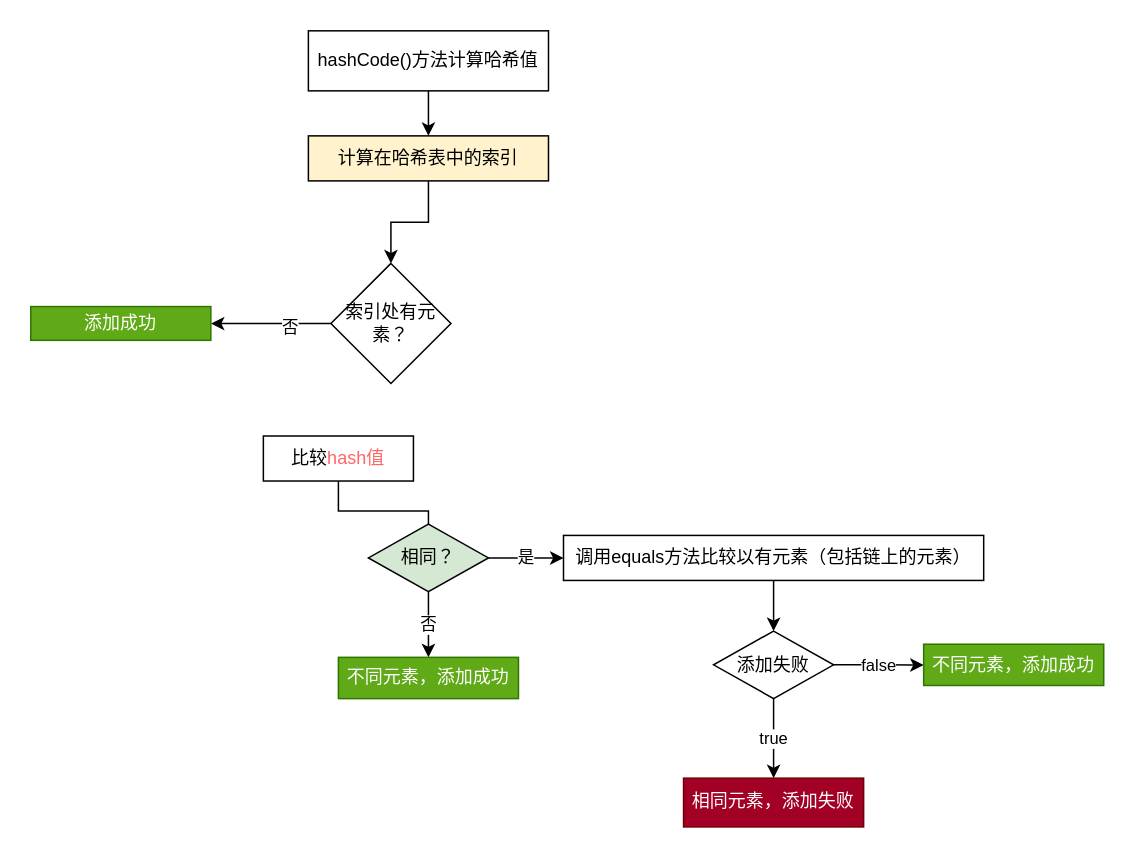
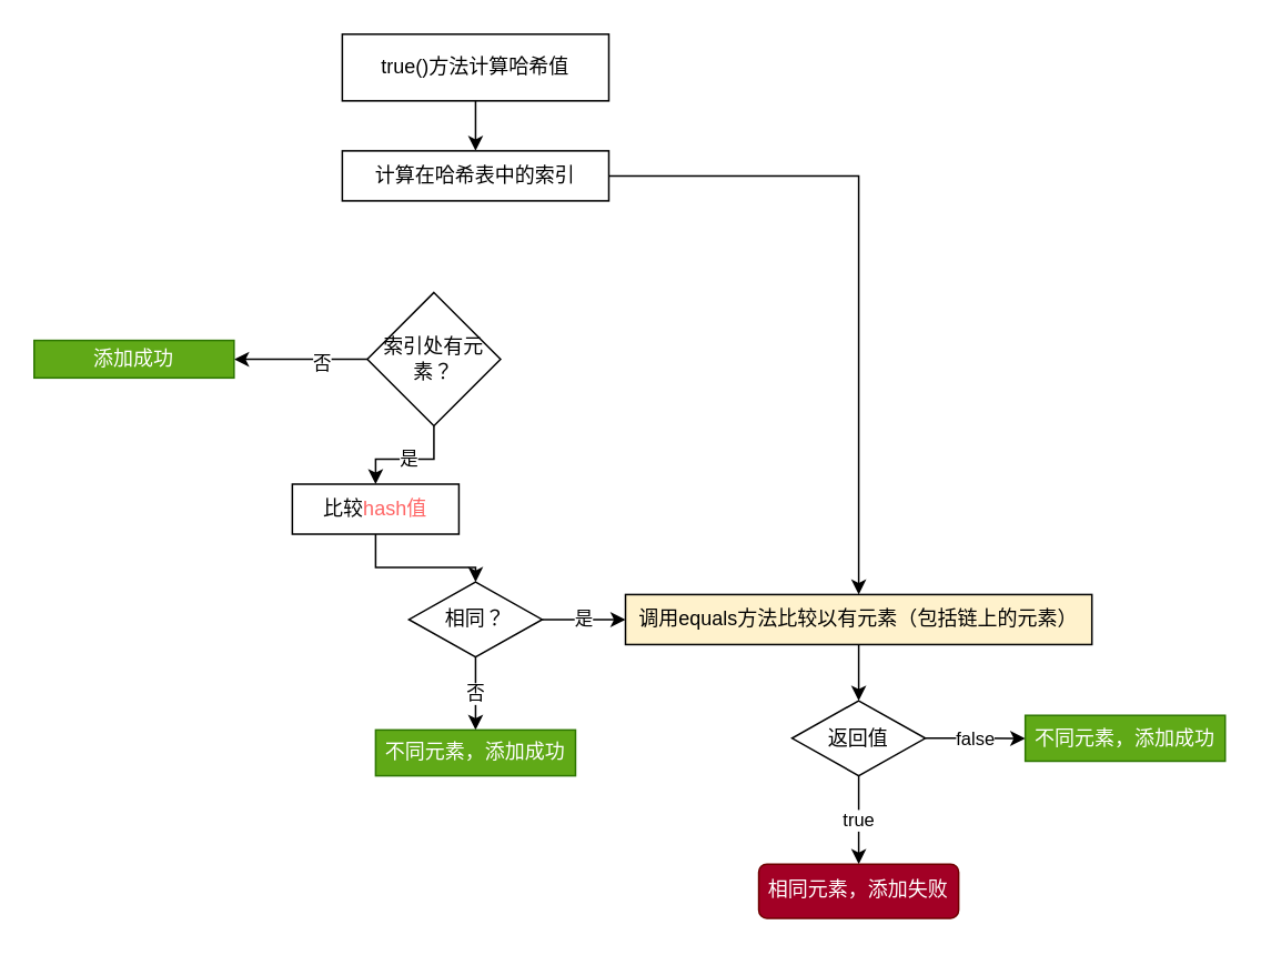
- <mxCell id="3" value="hashCode()方法计算哈希值" style="rounded=0;whiteSpace=wrap;html=1;" vertex="1" parent="1"><mxGeometry x="205" y="20" width="160" height="40" as="geometry" /></mxCell>
+ <mxCell id="3" value="true()方法计算哈希值" style="rounded=0;whiteSpace=wrap;html=1;" vertex="1" parent="1"><mxGeometry x="205" y="20" width="160" height="40" as="geometry" /></mxCell>
- <mxCell id="5" value="计算在哈希表中的索引" style="whiteSpace=wrap;html=1;rounded=0;fillColor=#fff2cc;" vertex="1" parent="1"><mxGeometry x="205" y="90" width="160" height="30" as="geometry" /></mxCell>
+ <mxCell id="5" value="计算在哈希表中的索引" style="whiteSpace=wrap;html=1;rounded=0;" vertex="1" parent="1"><mxGeometry x="205" y="90" width="160" height="30" as="geometry" /></mxCell>
- <mxCell id="4" value="" style="edgeStyle=orthogonalEdgeStyle;rounded=0;orthogonalLoop=1;jettySize=auto;html=1;" edge="1" parent="1" source="5" target="9"><mxGeometry relative="1" as="geometry" /></mxCell>
+ <mxCell id="4" value="" style="edgeStyle=orthogonalEdgeStyle;rounded=0;orthogonalLoop=1;jettySize=auto;html=1;" edge="1" parent="1" source="5" target="12"><mxGeometry relative="1" as="geometry" /></mxCell>
+ <mxCell id="8" value="是" style="edgeStyle=orthogonalEdgeStyle;rounded=0;orthogonalLoop=1;jettySize=auto;html=1;" edge="1" parent="1" source="9" target="19"><mxGeometry relative="1" as="geometry" /></mxCell>
- <mxCell id="18" value="" style="edgeStyle=orthogonalEdgeStyle;rounded=0;orthogonalLoop=1;jettySize=auto;html=1;endArrow=none;" edge="1" parent="1" source="19" target="22"><mxGeometry relative="1" as="geometry" /></mxCell>
+ <mxCell id="18" value="" style="edgeStyle=orthogonalEdgeStyle;rounded=0;orthogonalLoop=1;jettySize=auto;html=1;" edge="1" parent="1" source="19" target="22"><mxGeometry relative="1" as="geometry" /></mxCell>
- <mxCell id="22" value="相同？" style="rhombus;whiteSpace=wrap;html=1;rounded=0;fillColor=#d5e8d4;" vertex="1" parent="1"><mxGeometry x="245" y="348.75" width="80" height="45" as="geometry" /></mxCell>
+ <mxCell id="22" value="相同？" style="rhombus;whiteSpace=wrap;html=1;rounded=0;" vertex="1" parent="1"><mxGeometry x="245" y="348.75" width="80" height="45" as="geometry" /></mxCell>
- <mxCell id="12" value="调用equals方法比较以有元素（包括链上的元素）" style="whiteSpace=wrap;html=1;rounded=0;" vertex="1" parent="1"><mxGeometry x="375" y="356.25" width="280" height="30" as="geometry" /></mxCell>
+ <mxCell id="12" value="调用equals方法比较以有元素（包括链上的元素）" style="whiteSpace=wrap;html=1;rounded=0;fillColor=#fff2cc;" vertex="1" parent="1"><mxGeometry x="375" y="356.25" width="280" height="30" as="geometry" /></mxCell>
- <mxCell id="15" value="添加失败" style="rhombus;whiteSpace=wrap;html=1;rounded=0;" vertex="1" parent="1"><mxGeometry x="475" y="420" width="80" height="45" as="geometry" /></mxCell>
+ <mxCell id="15" value="返回值" style="rhombus;whiteSpace=wrap;html=1;rounded=0;" vertex="1" parent="1"><mxGeometry x="475" y="420" width="80" height="45" as="geometry" /></mxCell>
- <mxCell id="16" value="相同元素，添加失败" style="whiteSpace=wrap;html=1;rounded=0;fillColor=#a20025;strokeColor=#6F0000;fontColor=#ffffff;" vertex="1" parent="1"><mxGeometry x="455" y="518" width="120" height="32.5" as="geometry" /></mxCell>
+ <mxCell id="16" value="相同元素，添加失败" style="whiteSpace=wrap;html=1;fillColor=#a20025;strokeColor=#6F0000;fontColor=#ffffff;rounded=1;" vertex="1" parent="1"><mxGeometry x="455" y="518" width="120" height="32.5" as="geometry" /></mxCell>
